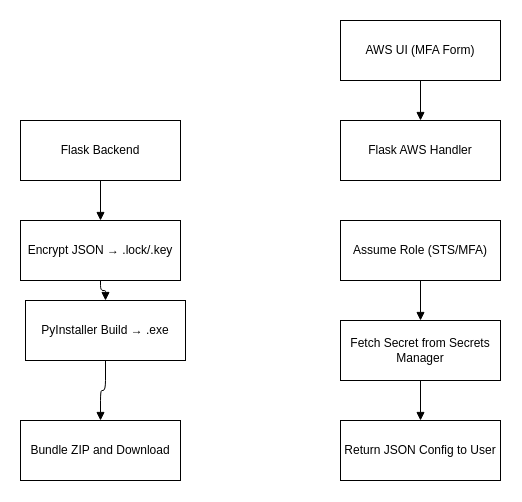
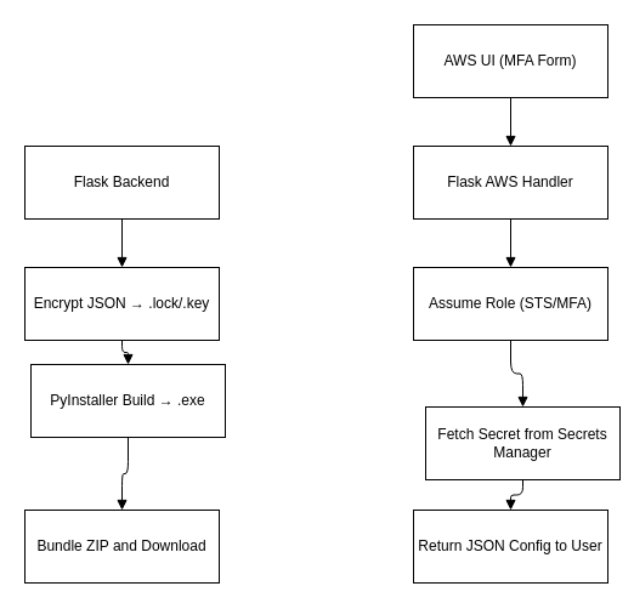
+ <mxCell id="15" style="edgeStyle=orthogonalEdgeStyle;endArrow=block;html=1;" parent="1" source="7" target="8" edge="1"><mxGeometry relative="1" as="geometry" /></mxCell>
- <mxCell id="9" value="Fetch Secret from Secrets Manager" style="shape=rectangle;whiteSpace=wrap;html=1;" parent="1" vertex="1"><mxGeometry x="340" y="320" width="160" height="60" as="geometry" /></mxCell>
+ <mxCell id="9" value="Fetch Secret from Secrets Manager" style="shape=rectangle;whiteSpace=wrap;html=1;" parent="1" vertex="1"><mxGeometry x="350" y="335" width="160" height="60" as="geometry" /></mxCell>
